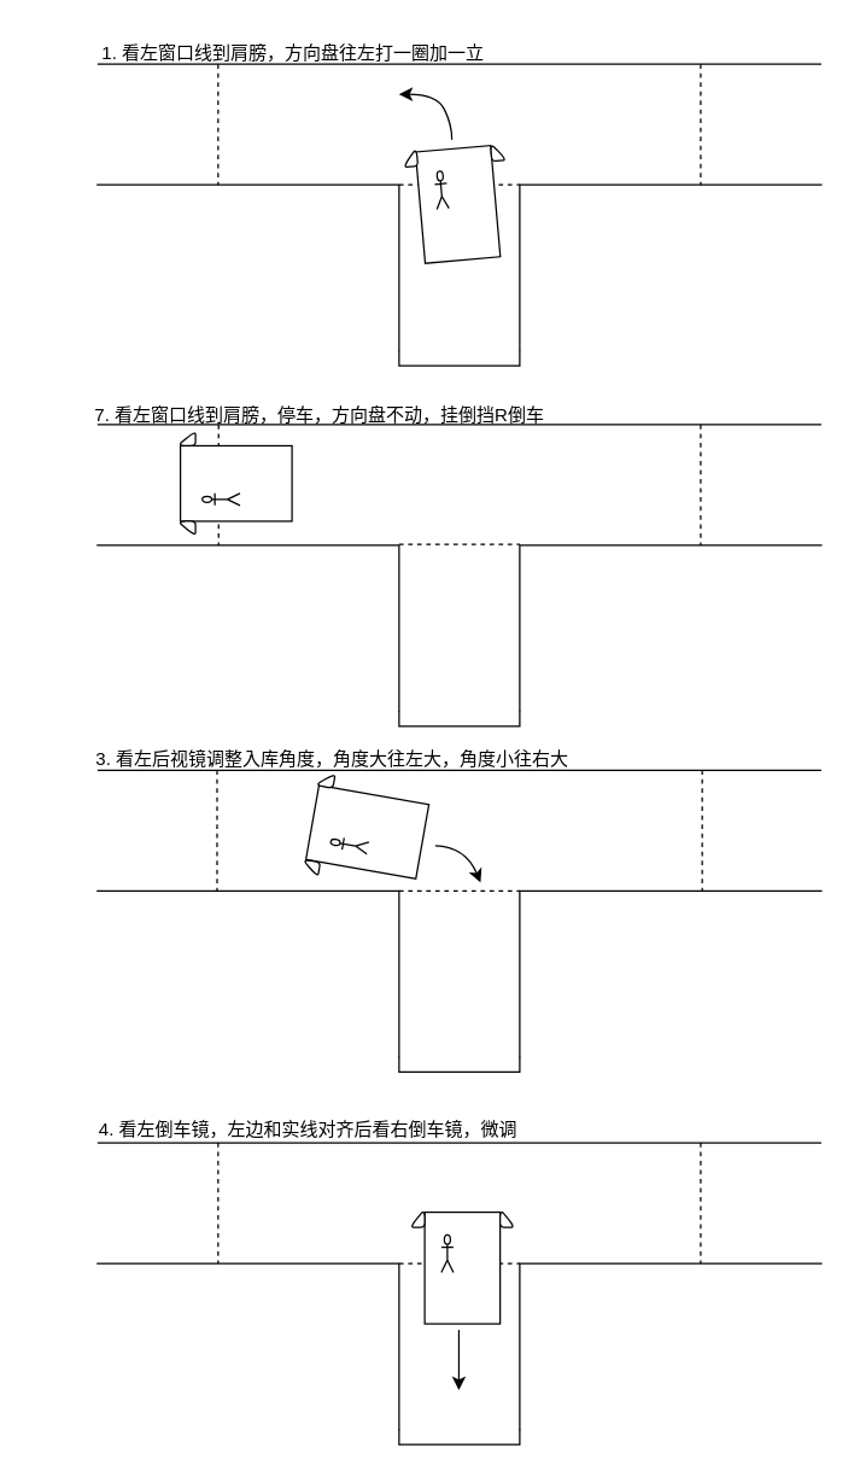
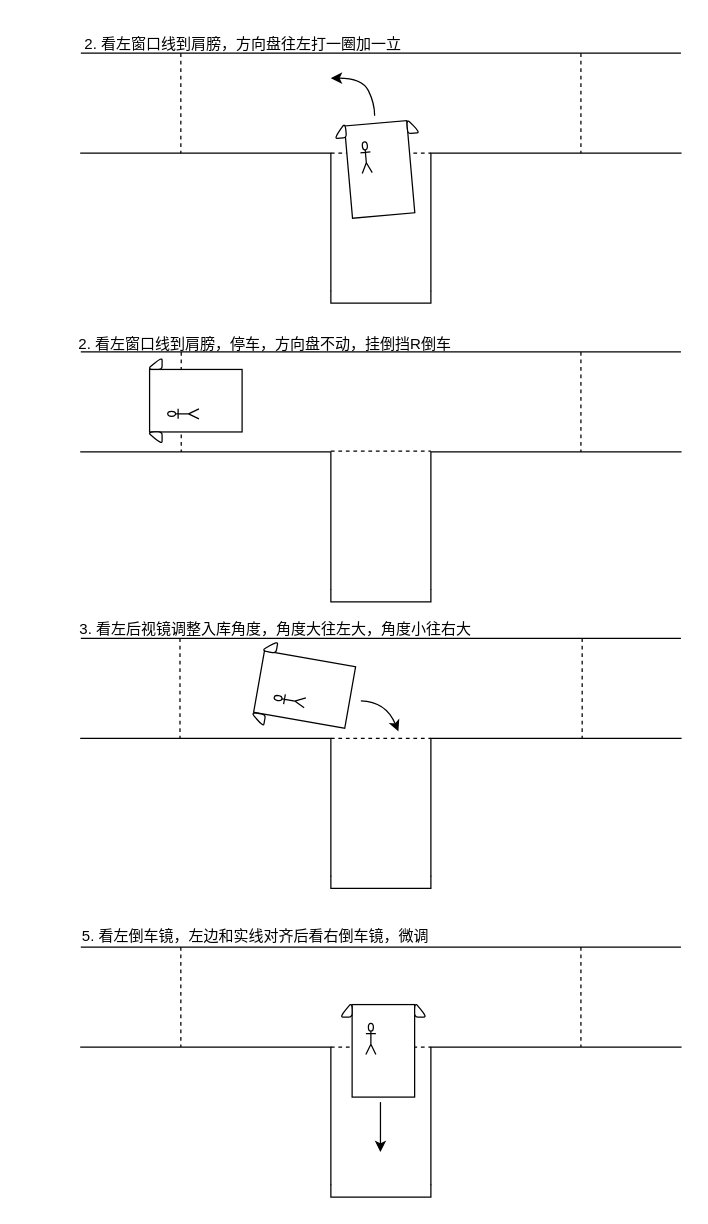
- <mxCell id="14" value="1. 看左窗口线到肩膀，方向盘往左打一圈加一立" style="text;html=1;strokeColor=none;fillColor=none;align=center;verticalAlign=middle;whiteSpace=wrap;rounded=0;" parent="1" vertex="1"><mxGeometry x="54" y="20" width="280" height="30" as="geometry" /></mxCell>
+ <mxCell id="14" value="2. 看左窗口线到肩膀，方向盘往左打一圈加一立" style="text;html=1;strokeColor=none;fillColor=none;align=center;verticalAlign=middle;whiteSpace=wrap;rounded=0;" parent="1" vertex="1"><mxGeometry x="54" y="20" width="280" height="30" as="geometry" /></mxCell>
- <mxCell id="17" value="7. 看左窗口线到肩膀，停车，方向盘不动，挂倒挡R倒车" style="text;html=1;strokeColor=none;fillColor=none;align=center;verticalAlign=middle;whiteSpace=wrap;rounded=0;" parent="1" vertex="1"><mxGeometry x="59" y="260" width="305" height="29" as="geometry" /></mxCell>
+ <mxCell id="17" value="2. 看左窗口线到肩膀，停车，方向盘不动，挂倒挡R倒车" style="text;html=1;strokeColor=none;fillColor=none;align=center;verticalAlign=middle;whiteSpace=wrap;rounded=0;" parent="1" vertex="1"><mxGeometry x="59" y="260" width="305" height="29" as="geometry" /></mxCell>
- <mxCell id="54" value="4. 看左倒车镜，左边和实线对齐后看右倒车镜，微调" style="text;html=1;strokeColor=none;fillColor=none;align=center;verticalAlign=middle;whiteSpace=wrap;rounded=0;" parent="1" vertex="1"><mxGeometry x="59" y="734" width="290" height="30" as="geometry" /></mxCell>
+ <mxCell id="54" value="5. 看左倒车镜，左边和实线对齐后看右倒车镜，微调" style="text;html=1;strokeColor=none;fillColor=none;align=center;verticalAlign=middle;whiteSpace=wrap;rounded=0;" parent="1" vertex="1"><mxGeometry x="59" y="734" width="290" height="30" as="geometry" /></mxCell>
